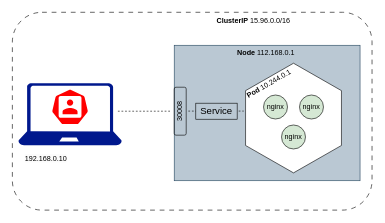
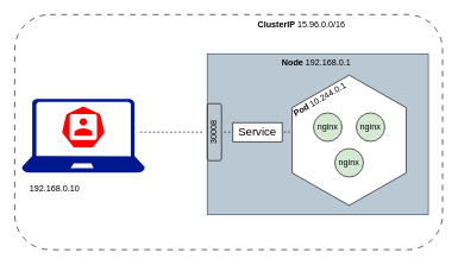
- <mxCell id="4" value="&lt;b&gt;Node&amp;nbsp;&lt;/b&gt;112.168.0.1&lt;b&gt;&amp;nbsp;&lt;/b&gt;" style="text;html=1;strokeColor=none;fillColor=none;align=center;verticalAlign=middle;whiteSpace=wrap;rounded=0;" parent="1" vertex="1"><mxGeometry x="370" y="72" width="150" height="30" as="geometry" /></mxCell>
+ <mxCell id="4" value="&lt;b&gt;Node&amp;nbsp;&lt;/b&gt;192.168.0.1&lt;b&gt;&amp;nbsp;&lt;/b&gt;" style="text;html=1;strokeColor=none;fillColor=none;align=center;verticalAlign=middle;whiteSpace=wrap;rounded=0;" parent="1" vertex="1"><mxGeometry x="370" y="72" width="150" height="30" as="geometry" /></mxCell>
- <mxCell id="17" value="&lt;font style=&quot;font-size: 16px;&quot;&gt;Service&lt;/font&gt;" style="rounded=0;whiteSpace=wrap;html=1;fillColor=#bac8d3;" parent="1" vertex="1"><mxGeometry x="326" y="171.63" width="69" height="26.75" as="geometry" /></mxCell>
+ <mxCell id="17" value="&lt;font style=&quot;font-size: 16px;&quot;&gt;Service&lt;/font&gt;" style="rounded=0;whiteSpace=wrap;html=1;" parent="1" vertex="1"><mxGeometry x="326" y="171.63" width="69" height="26.75" as="geometry" /></mxCell>
